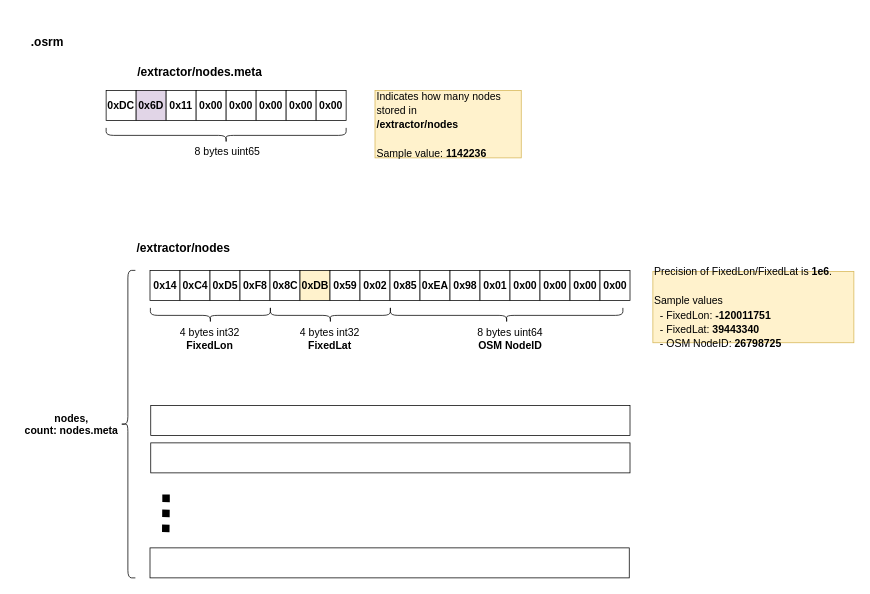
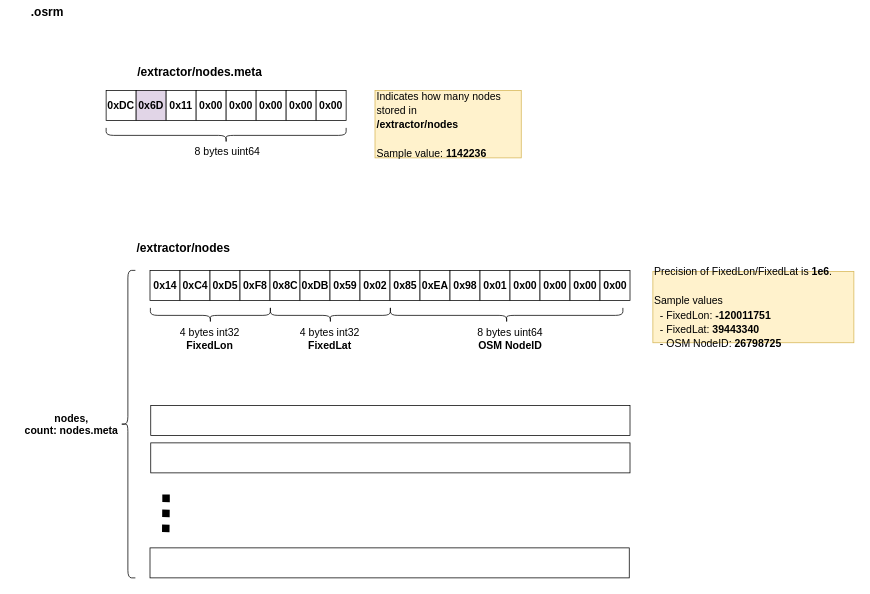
- <mxCell id="12" value=".osrm " style="text;html=1;strokeColor=none;fillColor=none;align=left;verticalAlign=middle;whiteSpace=wrap;rounded=0;fontSize=16;fontStyle=1" parent="1" vertex="1"><mxGeometry x="39" y="45" width="245" height="20" as="geometry" /></mxCell>
+ <mxCell id="12" value=".osrm " style="text;html=1;strokeColor=none;fillColor=none;align=left;verticalAlign=middle;whiteSpace=wrap;rounded=0;fontSize=16;fontStyle=1" parent="1" vertex="1"><mxGeometry x="39" y="5" width="245" height="20" as="geometry" /></mxCell>
- <mxCell id="11" value="8 bytes uint65" style="text;html=1;strokeColor=none;fillColor=none;align=center;verticalAlign=middle;whiteSpace=wrap;rounded=0;fontSize=14;" parent="1" vertex="1"><mxGeometry x="221" y="191" width="164" height="20" as="geometry" /></mxCell>
+ <mxCell id="11" value="8 bytes uint64" style="text;html=1;strokeColor=none;fillColor=none;align=center;verticalAlign=middle;whiteSpace=wrap;rounded=0;fontSize=14;" parent="1" vertex="1"><mxGeometry x="221" y="191" width="164" height="20" as="geometry" /></mxCell>
- <mxCell id="21" value="0xDB" style="rounded=0;whiteSpace=wrap;html=1;fontStyle=1;fontSize=14;fillColor=#fff2cc;" parent="1" vertex="1"><mxGeometry x="399.5" y="360" width="40" height="40" as="geometry" /></mxCell>
+ <mxCell id="21" value="0xDB" style="rounded=0;whiteSpace=wrap;html=1;fontStyle=1;fontSize=14;" parent="1" vertex="1"><mxGeometry x="399.5" y="360" width="40" height="40" as="geometry" /></mxCell>
